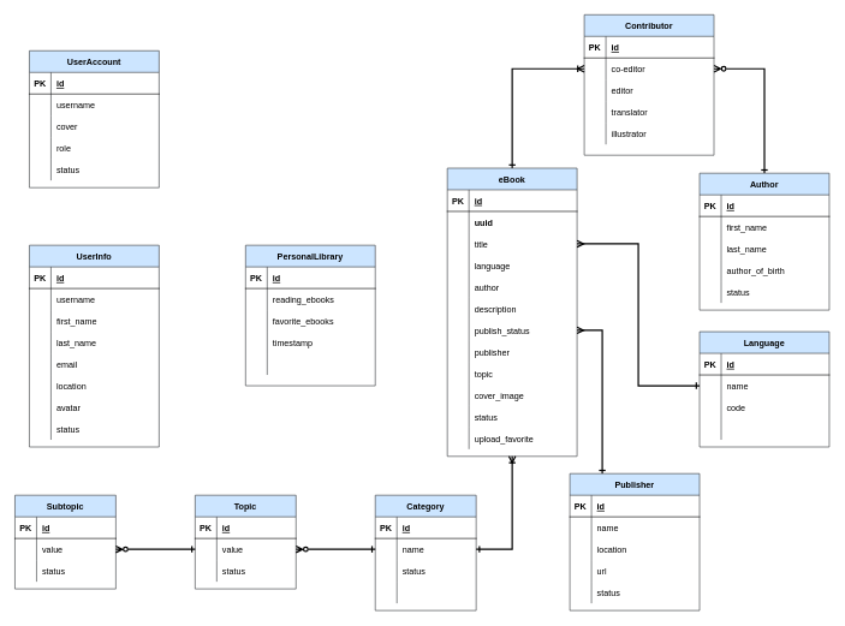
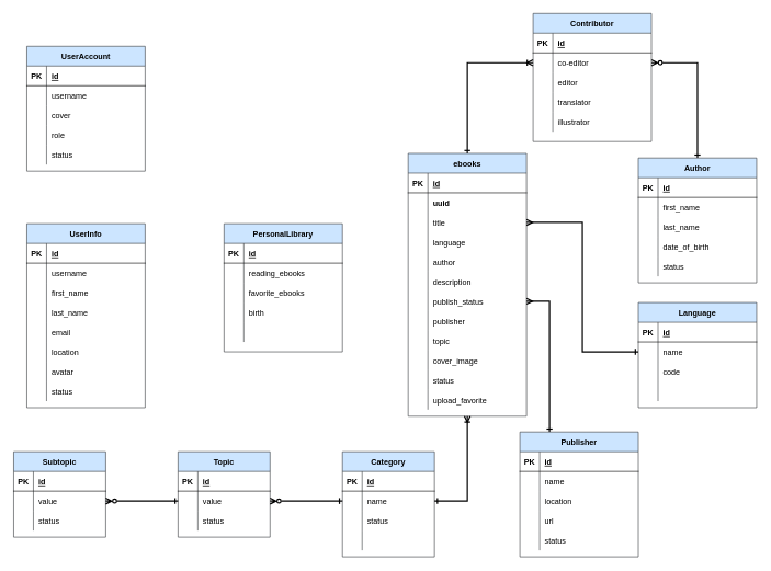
- <mxCell id="3" value="eBook" style="shape=table;startSize=30;container=1;collapsible=1;childLayout=tableLayout;fixedRows=1;rowLines=0;fontStyle=1;align=center;resizeLast=1;fillColor=#cce5ff;strokeColor=#36393d;" parent="1" vertex="1"><mxGeometry x="620" y="233" width="180" height="400" as="geometry" /></mxCell>
+ <mxCell id="3" value="ebooks" style="shape=table;startSize=30;container=1;collapsible=1;childLayout=tableLayout;fixedRows=1;rowLines=0;fontStyle=1;align=center;resizeLast=1;fillColor=#cce5ff;strokeColor=#36393d;" parent="1" vertex="1"><mxGeometry x="620" y="233" width="180" height="400" as="geometry" /></mxCell>
- <mxCell id="53" value="author_of_birth" style="shape=partialRectangle;connectable=0;fillColor=none;top=0;left=0;bottom=0;right=0;align=left;spacingLeft=6;overflow=hidden;" parent="51" vertex="1"><mxGeometry x="30" width="150" height="30" as="geometry"><mxRectangle width="150" height="30" as="alternateBounds" /></mxGeometry></mxCell>
+ <mxCell id="53" value="date_of_birth" style="shape=partialRectangle;connectable=0;fillColor=none;top=0;left=0;bottom=0;right=0;align=left;spacingLeft=6;overflow=hidden;" parent="51" vertex="1"><mxGeometry x="30" width="150" height="30" as="geometry"><mxRectangle width="150" height="30" as="alternateBounds" /></mxGeometry></mxCell>
- <mxCell id="137" value="timestamp" style="shape=partialRectangle;connectable=0;fillColor=none;top=0;left=0;bottom=0;right=0;align=left;spacingLeft=6;overflow=hidden;" parent="135" vertex="1"><mxGeometry x="30" width="150" height="30" as="geometry"><mxRectangle width="150" height="30" as="alternateBounds" /></mxGeometry></mxCell>
+ <mxCell id="137" value="birth" style="shape=partialRectangle;connectable=0;fillColor=none;top=0;left=0;bottom=0;right=0;align=left;spacingLeft=6;overflow=hidden;" parent="135" vertex="1"><mxGeometry x="30" width="150" height="30" as="geometry"><mxRectangle width="150" height="30" as="alternateBounds" /></mxGeometry></mxCell>
